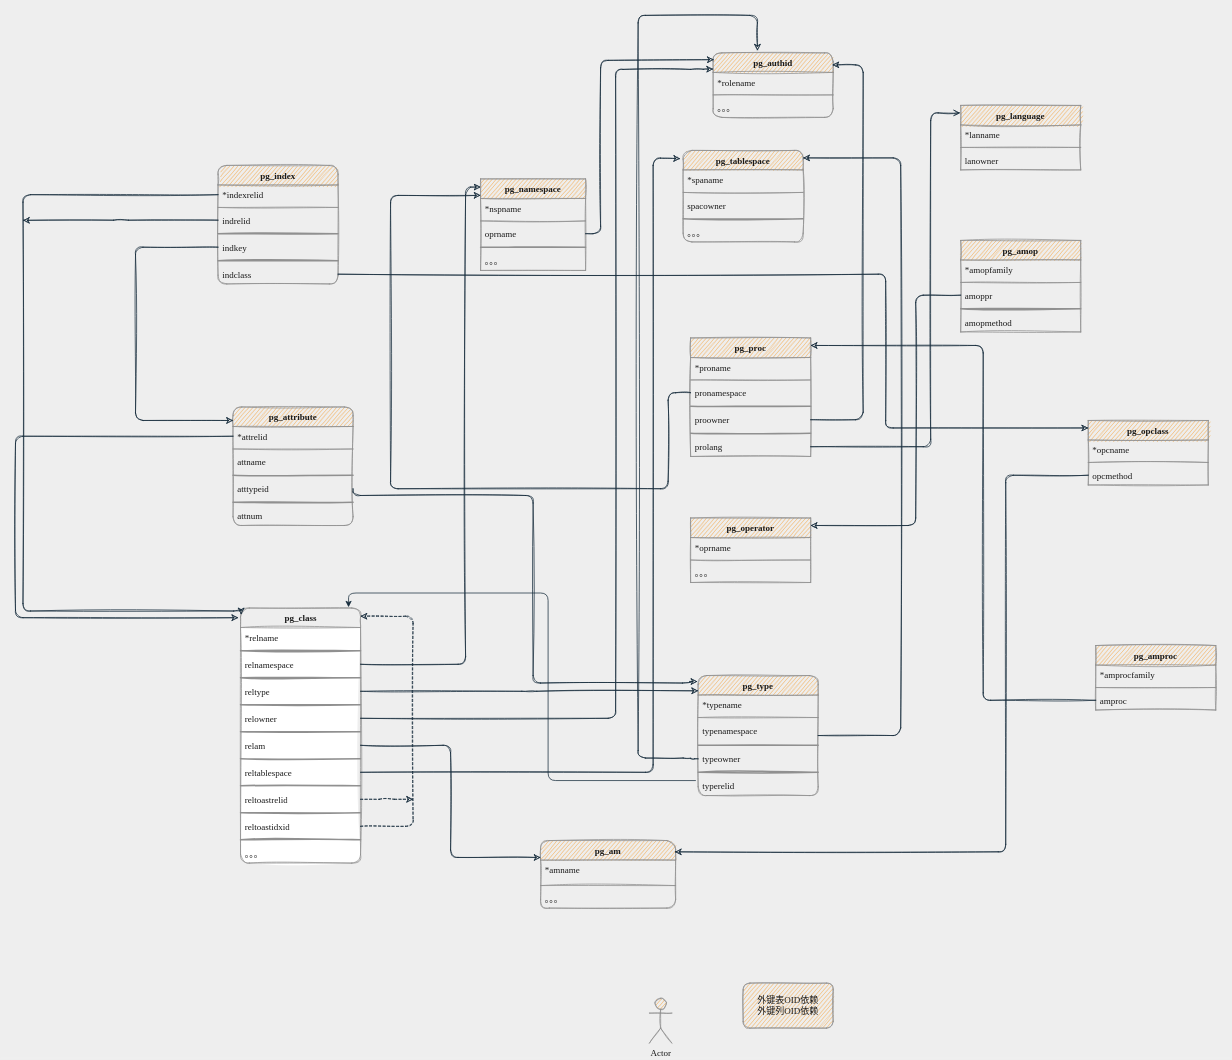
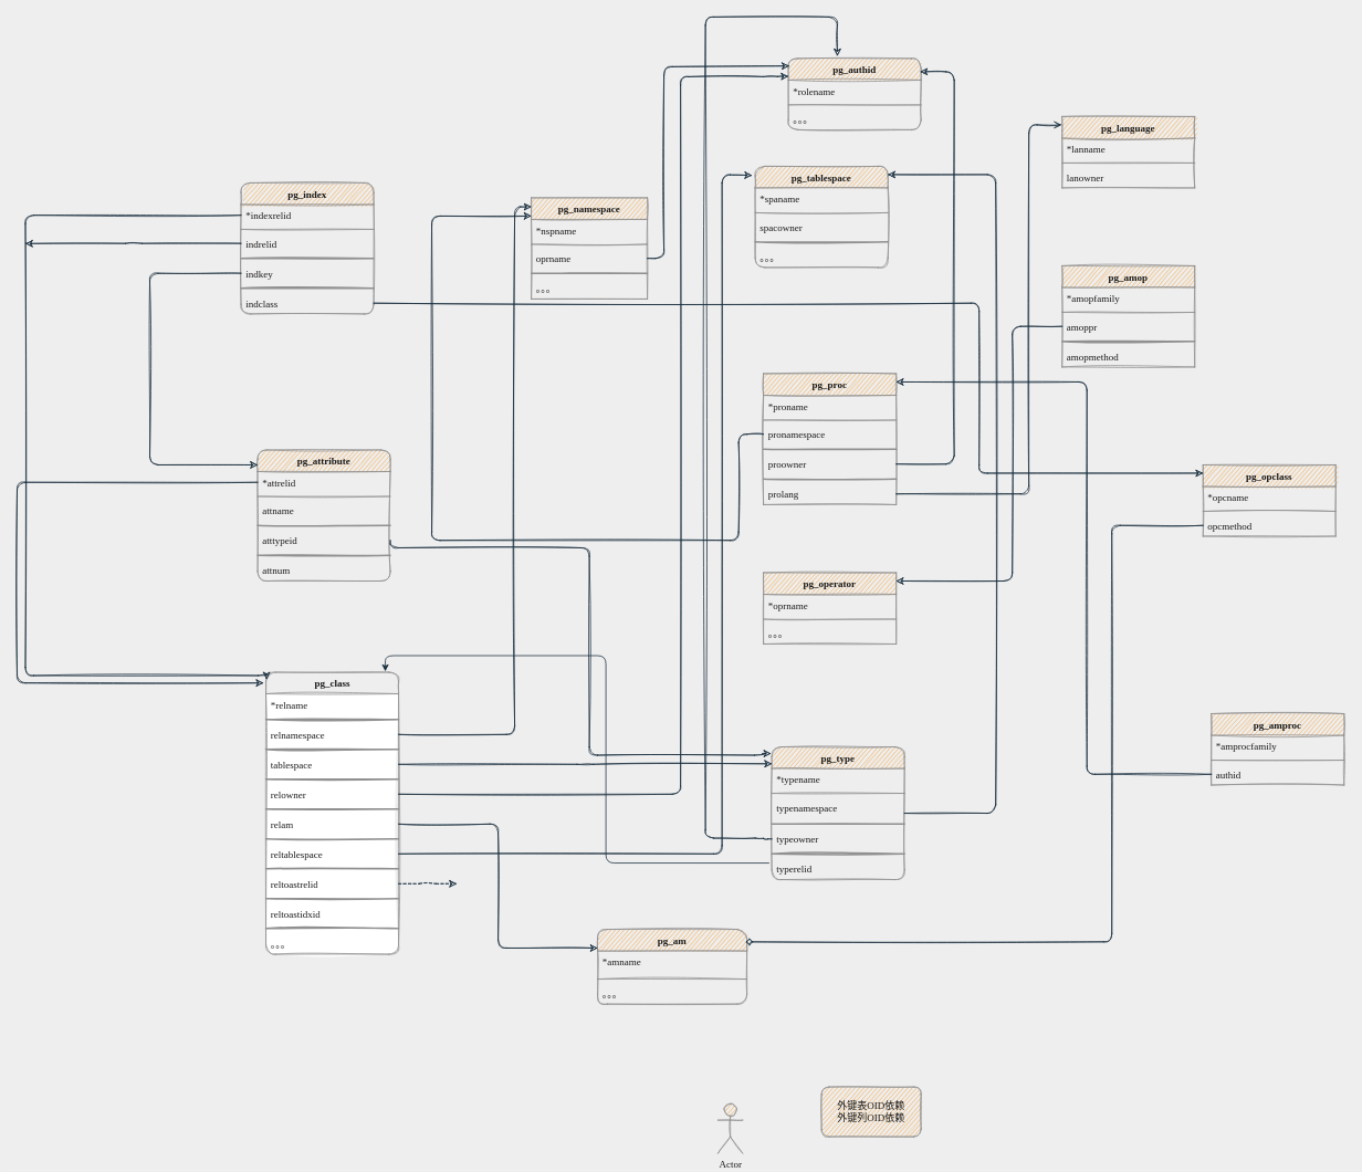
- <mxCell id="7" value="reltype" style="text;html=1;strokeColor=none;fillColor=none;align=left;verticalAlign=top;spacingLeft=4;spacingRight=4;whiteSpace=wrap;overflow=hidden;rotatable=0;points=[[0,0.5],[1,0.5]];portConstraint=eastwest;sketch=1;rounded=1;fontFamily=Comic Sans MS;fontColor=#1A1A1A;" parent="2" vertex="1"><mxGeometry y="98" width="160" height="26" as="geometry" /></mxCell>
+ <mxCell id="7" value="tablespace" style="text;html=1;strokeColor=none;fillColor=none;align=left;verticalAlign=top;spacingLeft=4;spacingRight=4;whiteSpace=wrap;overflow=hidden;rotatable=0;points=[[0,0.5],[1,0.5]];portConstraint=eastwest;sketch=1;rounded=1;fontFamily=Comic Sans MS;fontColor=#1A1A1A;" parent="2" vertex="1"><mxGeometry y="98" width="160" height="26" as="geometry" /></mxCell>
- <mxCell id="107" value="amproc" style="text;strokeColor=none;fillColor=none;align=left;verticalAlign=top;spacingLeft=4;spacingRight=4;overflow=hidden;rotatable=0;points=[[0,0.5],[1,0.5]];portConstraint=eastwest;rounded=0;shadow=0;glass=0;sketch=1;fontFamily=Comic Sans MS;fontSize=12;fontColor=#1A1A1A;" vertex="1" parent="104"><mxGeometry y="60" width="160" height="26" as="geometry" /></mxCell>
+ <mxCell id="107" value="authid" style="text;strokeColor=none;fillColor=none;align=left;verticalAlign=top;spacingLeft=4;spacingRight=4;overflow=hidden;rotatable=0;points=[[0,0.5],[1,0.5]];portConstraint=eastwest;rounded=0;shadow=0;glass=0;sketch=1;fontFamily=Comic Sans MS;fontSize=12;fontColor=#1A1A1A;" vertex="1" parent="104"><mxGeometry y="60" width="160" height="26" as="geometry" /></mxCell>
- <mxCell id="20" value="" style="edgeStyle=segmentEdgeStyle;endArrow=classic;html=1;rounded=1;sketch=1;fontFamily=Comic Sans MS;entryX=1;entryY=0.032;entryDx=0;entryDy=0;entryPerimeter=0;dashed=1;labelBackgroundColor=#EEEEEE;strokeColor=#182E3E;fontColor=#1A1A1A;" edge="1" parent="2" source="17" target="2"><mxGeometry width="50" height="50" relative="1" as="geometry"><mxPoint x="450" y="160" as="sourcePoint" /><mxPoint x="170" y="10" as="targetPoint" /><Array as="points"><mxPoint x="230" y="291" /><mxPoint x="230" y="11" /></Array></mxGeometry></mxCell>
- <mxCell id="110" value="" style="edgeStyle=segmentEdgeStyle;endArrow=classic;html=1;rounded=1;sketch=1;fontFamily=Comic Sans MS;fontSize=12;exitX=0;exitY=0.5;exitDx=0;exitDy=0;entryX=0.994;entryY=0.167;entryDx=0;entryDy=0;entryPerimeter=0;labelBackgroundColor=#EEEEEE;strokeColor=#182E3E;fontColor=#1A1A1A;" edge="1" parent="1" source="103" target="41"><mxGeometry width="50" height="50" relative="1" as="geometry"><mxPoint x="1010" y="830" as="sourcePoint" /><mxPoint x="910" y="1110" as="targetPoint" /><Array as="points"><mxPoint x="1340" y="1135" /></Array></mxGeometry></mxCell>
+ <mxCell id="110" value="" style="edgeStyle=segmentEdgeStyle;endArrow=diamond;html=1;rounded=1;sketch=1;fontFamily=Comic Sans MS;fontSize=12;exitX=0;exitY=0.5;exitDx=0;exitDy=0;entryX=0.994;entryY=0.167;entryDx=0;entryDy=0;entryPerimeter=0;labelBackgroundColor=#EEEEEE;strokeColor=#182E3E;fontColor=#1A1A1A;" edge="1" parent="1" source="103" target="41"><mxGeometry width="50" height="50" relative="1" as="geometry"><mxPoint x="1010" y="830" as="sourcePoint" /><mxPoint x="910" y="1110" as="targetPoint" /><Array as="points"><mxPoint x="1340" y="1135" /></Array></mxGeometry></mxCell>
